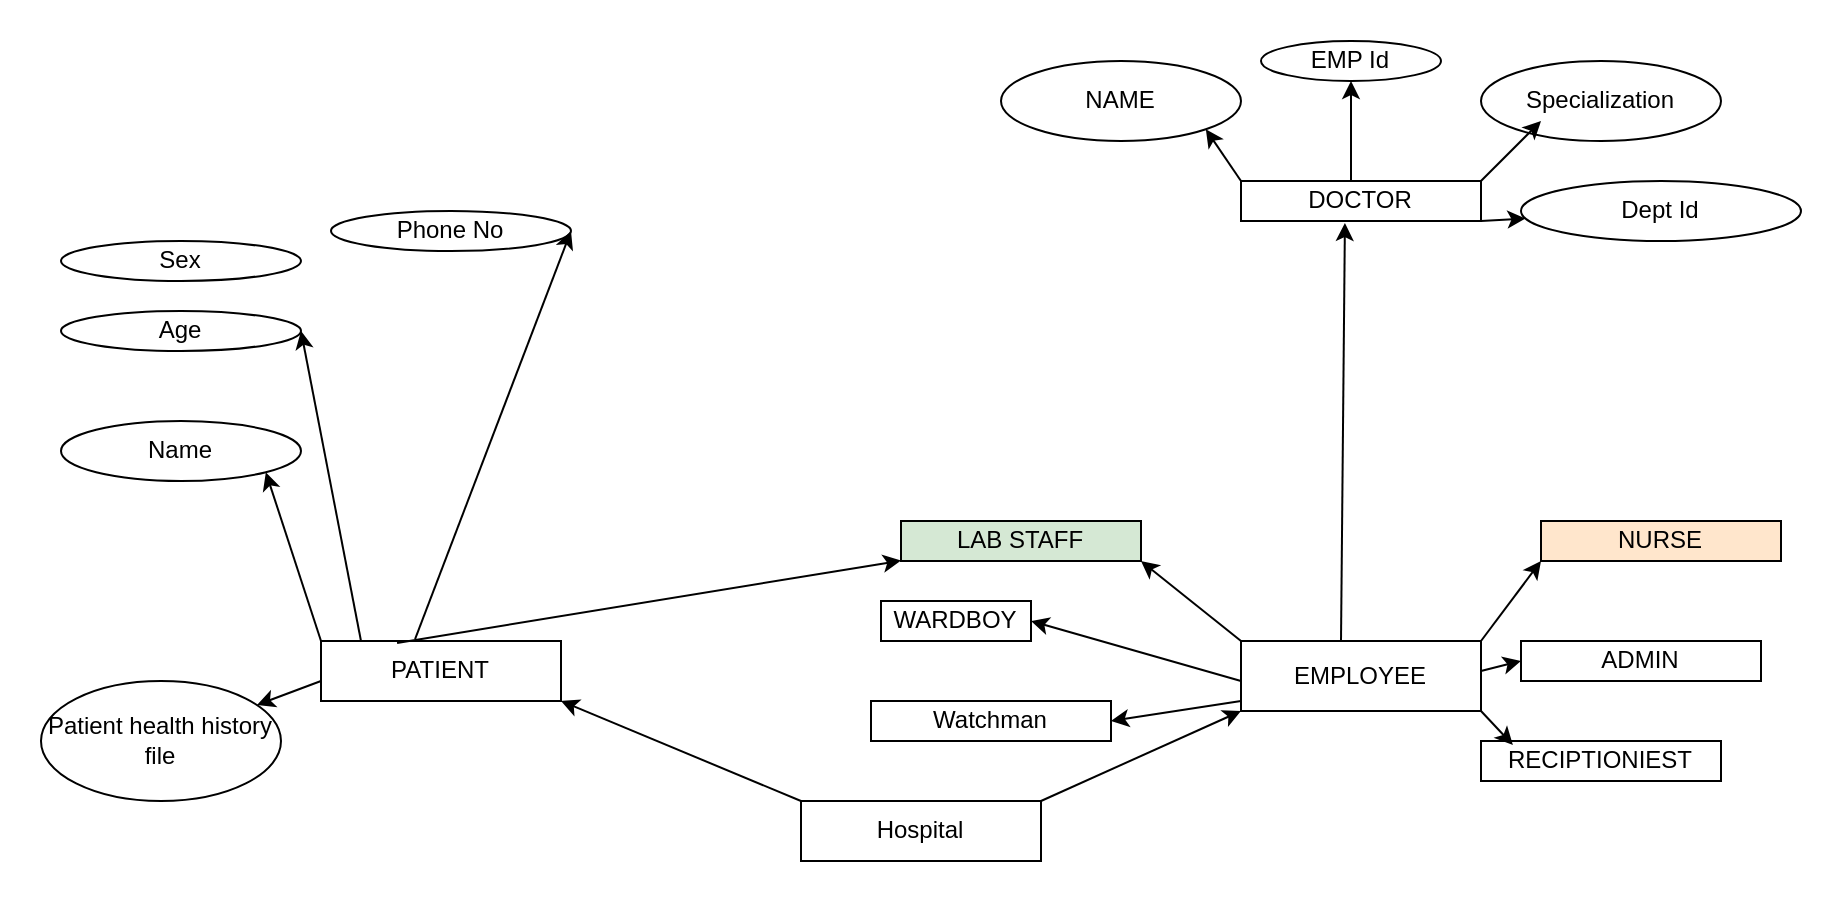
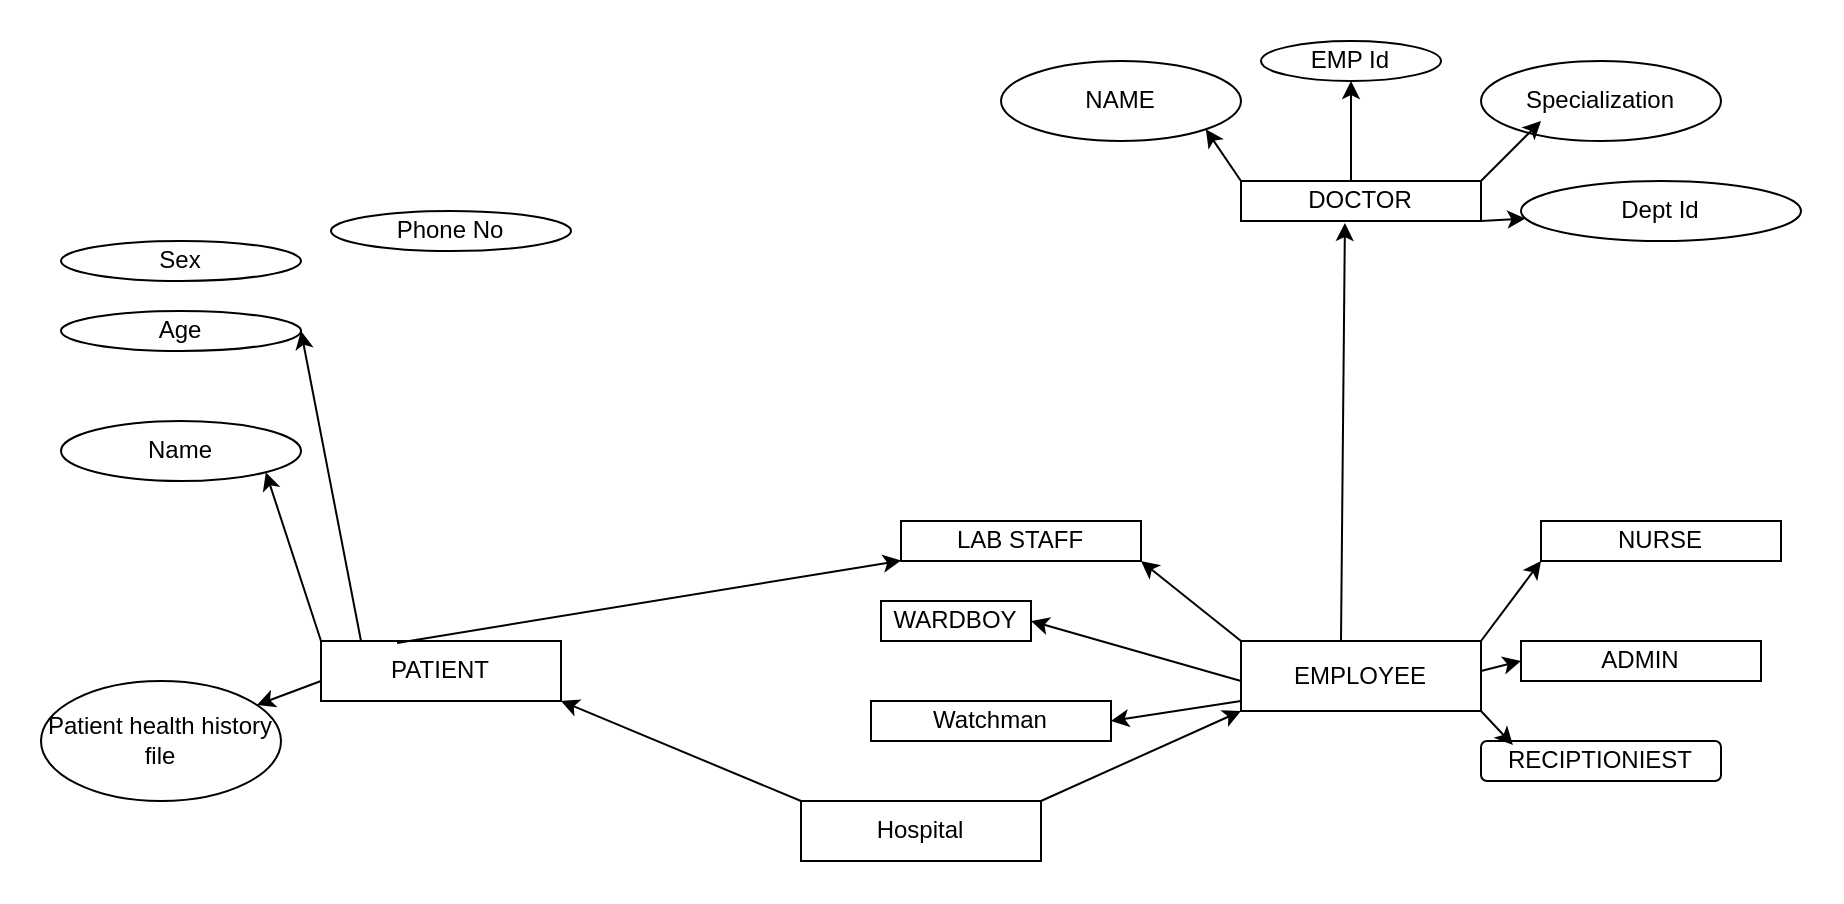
- <mxCell id="12" value="" style="endArrow=classic;html=1;rounded=0;entryX=1;entryY=0.5;entryDx=0;entryDy=0;exitX=0.392;exitY=-0.033;exitDx=0;exitDy=0;exitPerimeter=0;" edge="1" parent="1" source="2" target="9"><mxGeometry width="50" height="50" relative="1" as="geometry"><mxPoint x="190" y="320" as="sourcePoint" /><mxPoint x="240" y="270" as="targetPoint" /></mxGeometry></mxCell>
- <mxCell id="13" value="LAB STAFF" style="rounded=0;whiteSpace=wrap;html=1;fillColor=#d5e8d4;" vertex="1" parent="1"><mxGeometry x="450" y="260" width="120" height="20" as="geometry" /></mxCell>
+ <mxCell id="13" value="LAB STAFF" style="rounded=0;whiteSpace=wrap;html=1;" vertex="1" parent="1"><mxGeometry x="450" y="260" width="120" height="20" as="geometry" /></mxCell>
- <mxCell id="18" value="NURSE" style="rounded=0;whiteSpace=wrap;html=1;fillColor=#ffe6cc;" vertex="1" parent="1"><mxGeometry x="770" y="260" width="120" height="20" as="geometry" /></mxCell>
+ <mxCell id="18" value="NURSE" style="rounded=0;whiteSpace=wrap;html=1;" vertex="1" parent="1"><mxGeometry x="770" y="260" width="120" height="20" as="geometry" /></mxCell>
- <mxCell id="16" value="RECIPTIONIEST" style="rounded=0;whiteSpace=wrap;html=1;" vertex="1" parent="1"><mxGeometry x="740" y="370" width="120" height="20" as="geometry" /></mxCell>
+ <mxCell id="16" value="RECIPTIONIEST" style="whiteSpace=wrap;html=1;rounded=1;" vertex="1" parent="1"><mxGeometry x="740" y="370" width="120" height="20" as="geometry" /></mxCell>
